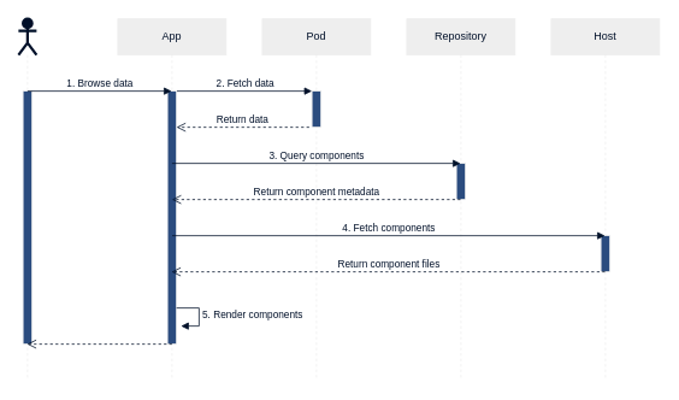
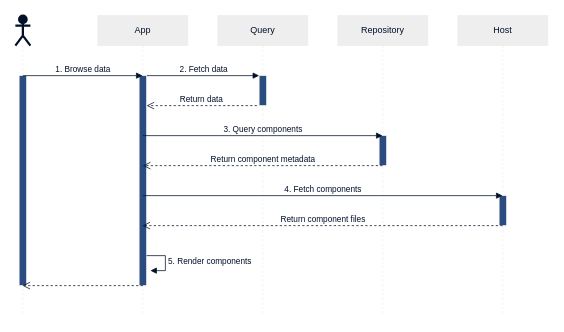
- <mxCell id="4" value="Pod" style="shape=umlLifeline;perimeter=lifelinePerimeter;whiteSpace=wrap;html=1;container=1;collapsible=0;recursiveResize=0;outlineConnect=0;fontFamily=Helvetica;fontColor=#001029;fillColor=#EEEEEE;strokeColor=#EEEEEE;" parent="1" vertex="1"><mxGeometry x="290" y="20" width="120" height="400" as="geometry" /></mxCell>
+ <mxCell id="4" value="Query" style="shape=umlLifeline;perimeter=lifelinePerimeter;whiteSpace=wrap;html=1;container=1;collapsible=0;recursiveResize=0;outlineConnect=0;fontFamily=Helvetica;fontColor=#001029;fillColor=#EEEEEE;strokeColor=#EEEEEE;" parent="1" vertex="1"><mxGeometry x="290" y="20" width="120" height="400" as="geometry" /></mxCell>
